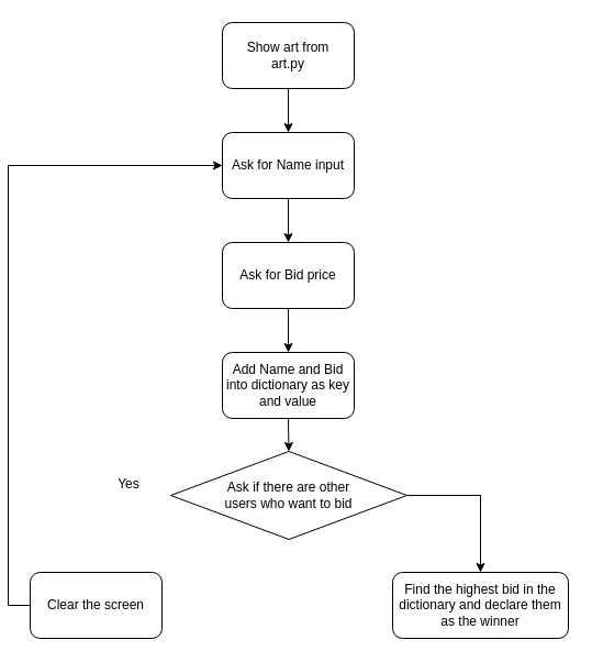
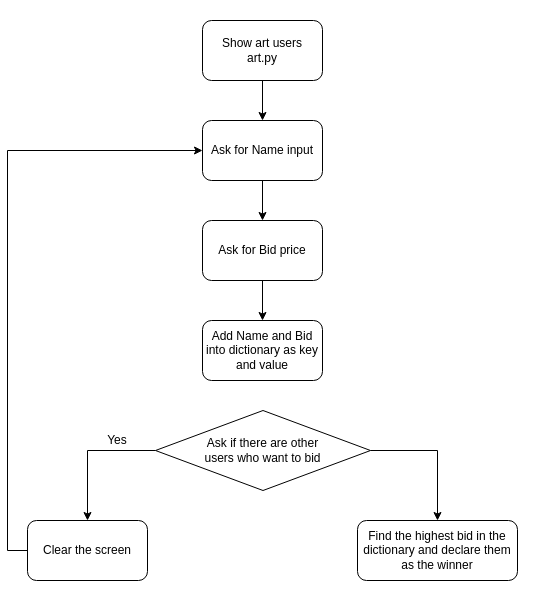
- <mxCell id="3" value="&lt;div&gt;Show art from &lt;br&gt;&lt;/div&gt;&lt;div&gt;art.py&lt;/div&gt;" style="rounded=1;whiteSpace=wrap;html=1;" vertex="1" parent="1"><mxGeometry x="195" y="20" width="120" height="60" as="geometry" /></mxCell>
+ <mxCell id="3" value="&lt;div&gt;Show art users &lt;br&gt;&lt;/div&gt;&lt;div&gt;art.py&lt;/div&gt;" style="rounded=1;whiteSpace=wrap;html=1;" vertex="1" parent="1"><mxGeometry x="195" y="20" width="120" height="60" as="geometry" /></mxCell>
- <mxCell id="8" style="edgeStyle=orthogonalEdgeStyle;rounded=0;orthogonalLoop=1;jettySize=auto;html=1;exitX=0.5;exitY=1;exitDx=0;exitDy=0;entryX=0.5;entryY=0;entryDx=0;entryDy=0;" edge="1" parent="1" source="9" target="12"><mxGeometry relative="1" as="geometry" /></mxCell>
+ <mxCell id="10" style="edgeStyle=orthogonalEdgeStyle;rounded=0;orthogonalLoop=1;jettySize=auto;html=1;exitX=0;exitY=0.5;exitDx=0;exitDy=0;entryX=0.5;entryY=0;entryDx=0;entryDy=0;" edge="1" parent="1" source="12" target="14"><mxGeometry relative="1" as="geometry" /></mxCell>
